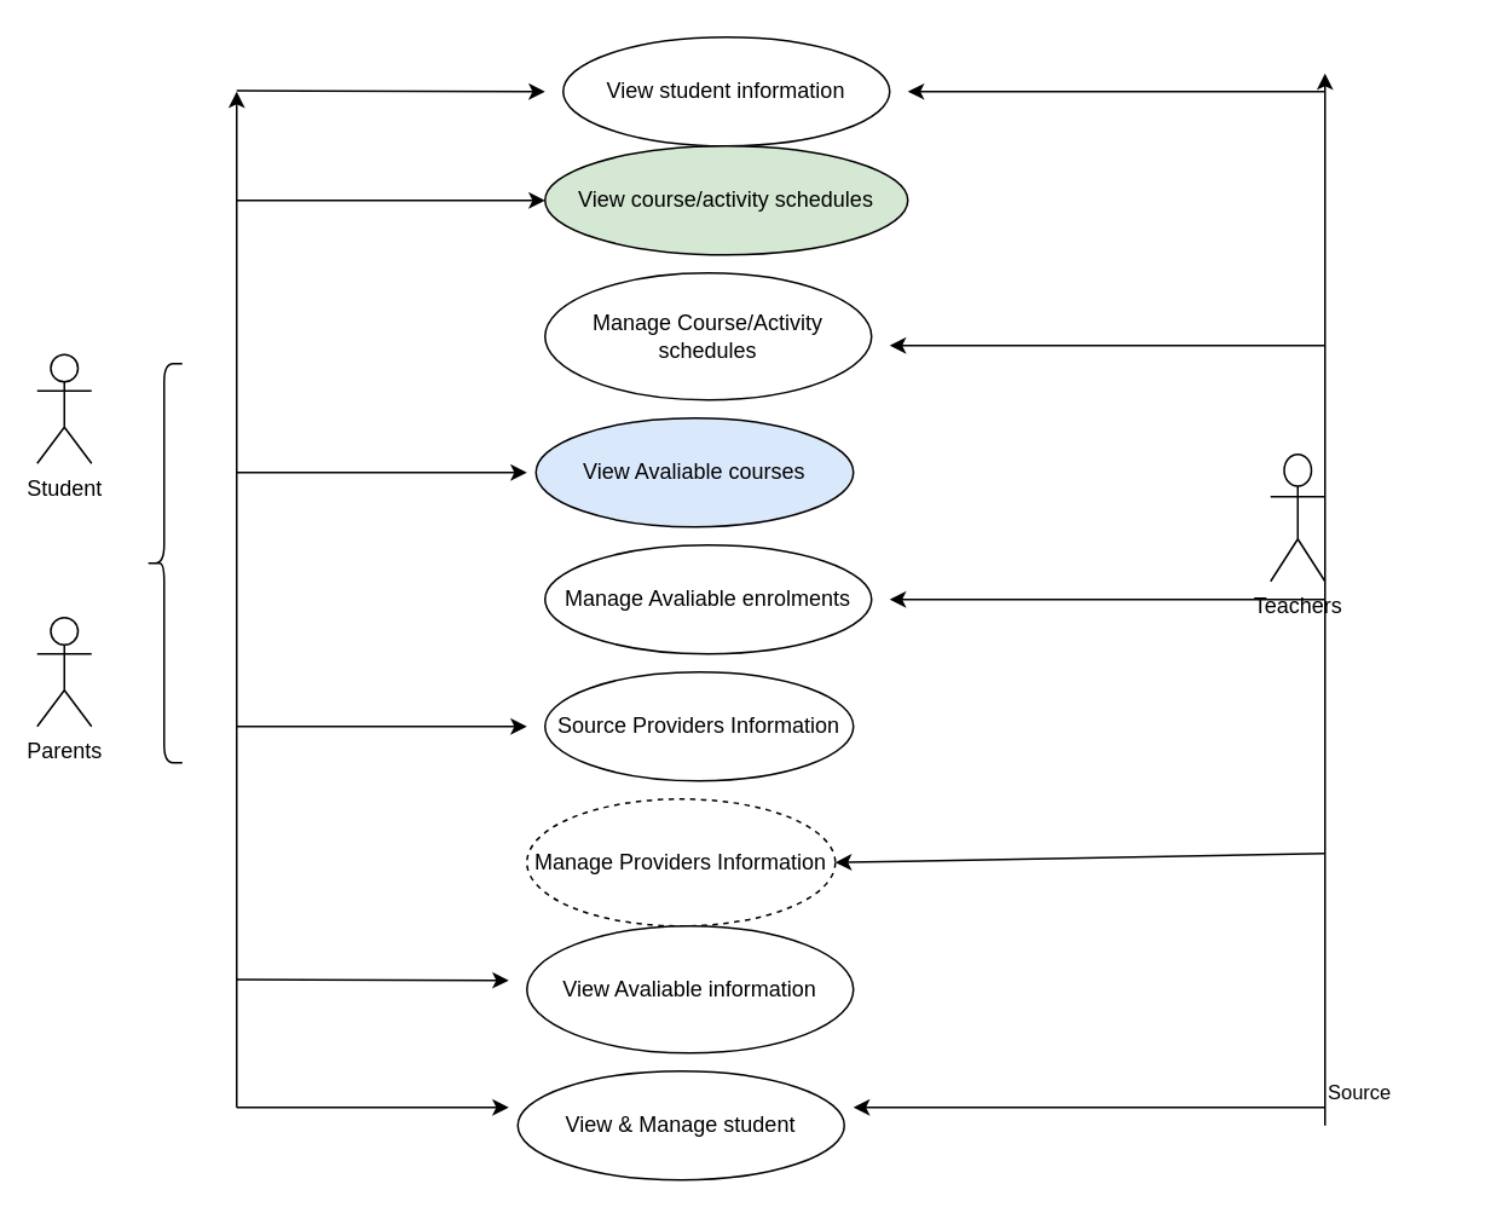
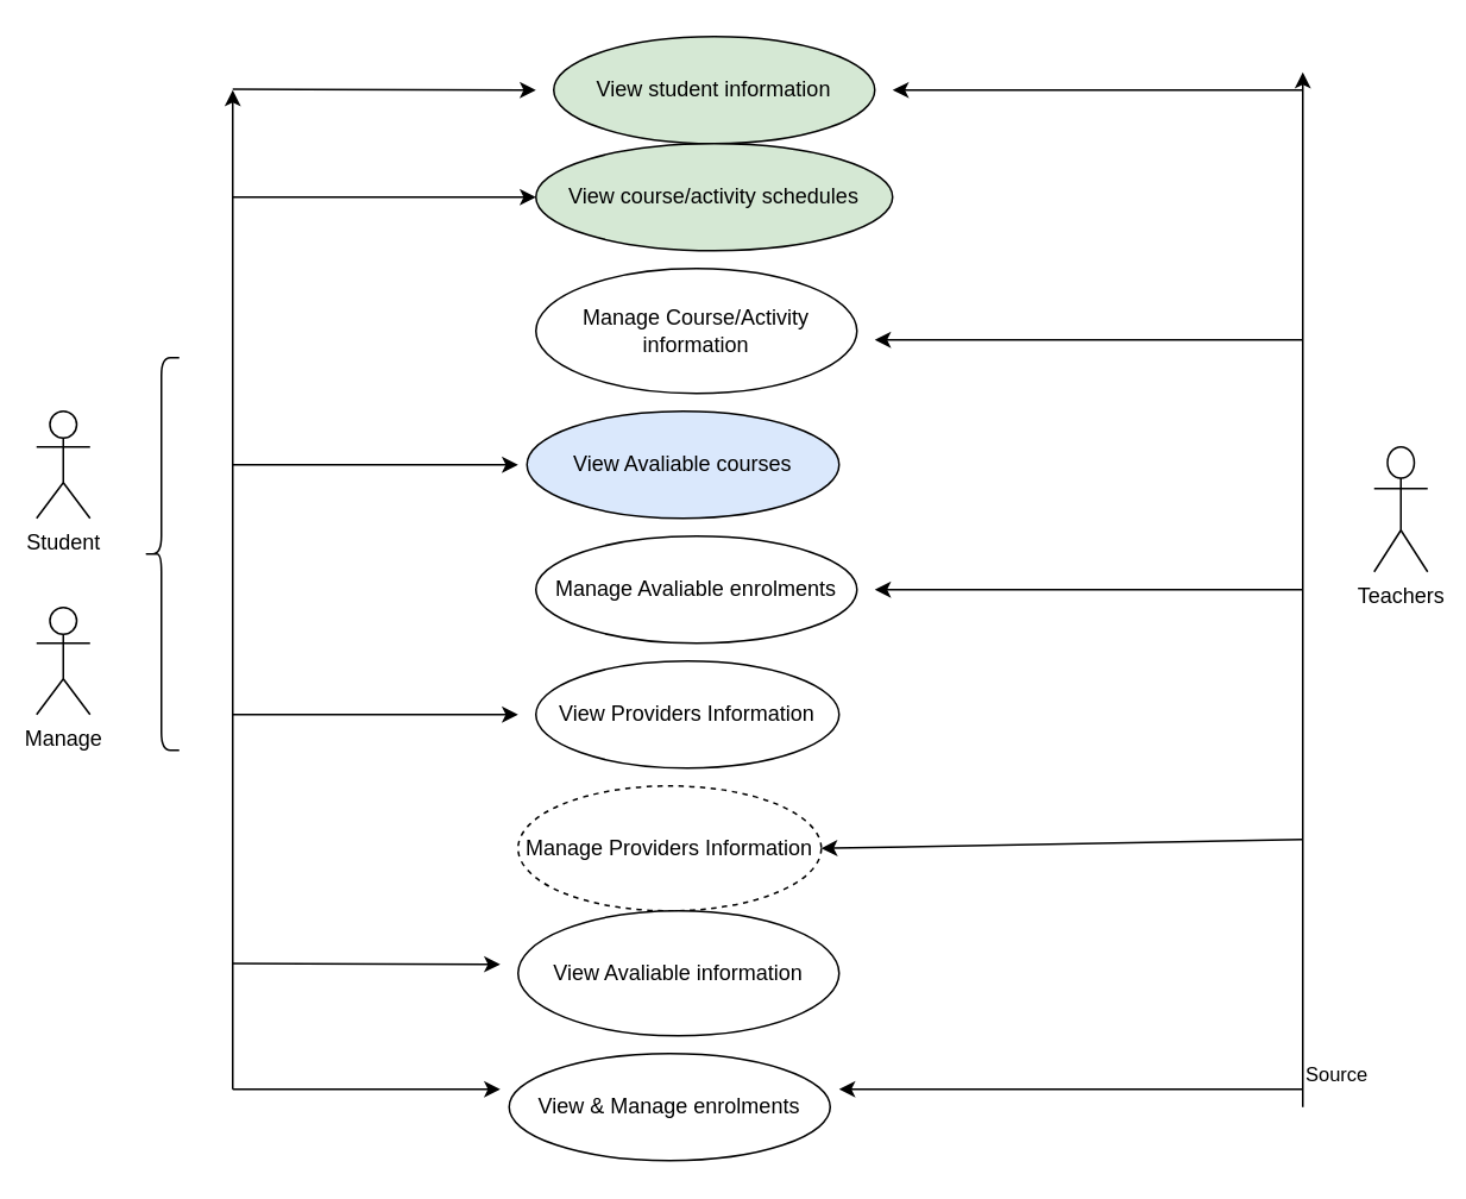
- <mxCell id="20" value="View student information" style="ellipse;whiteSpace=wrap;html=1;" vertex="1" parent="1"><mxGeometry x="310" y="20" width="180" height="60" as="geometry" /></mxCell>
+ <mxCell id="20" value="View student information" style="ellipse;whiteSpace=wrap;html=1;fillColor=#d5e8d4;" vertex="1" parent="1"><mxGeometry x="310" y="20" width="180" height="60" as="geometry" /></mxCell>
- <mxCell id="22" value="Manage Course/Activity schedules" style="ellipse;whiteSpace=wrap;html=1;" vertex="1" parent="1"><mxGeometry x="300" y="150" width="180" height="70" as="geometry" /></mxCell>
+ <mxCell id="22" value="Manage Course/Activity information" style="ellipse;whiteSpace=wrap;html=1;" vertex="1" parent="1"><mxGeometry x="300" y="150" width="180" height="70" as="geometry" /></mxCell>
- <mxCell id="2" value="Student" style="shape=umlActor;verticalLabelPosition=bottom;verticalAlign=top;html=1;outlineConnect=0;" parent="1" vertex="1"><mxGeometry x="20" y="195" width="30" height="60" as="geometry" /></mxCell>
+ <mxCell id="2" value="Student" style="shape=umlActor;verticalLabelPosition=bottom;verticalAlign=top;html=1;outlineConnect=0;" parent="1" vertex="1"><mxGeometry x="20" y="230" width="30" height="60" as="geometry" /></mxCell>
- <mxCell id="3" value="Teachers" style="shape=umlActor;verticalLabelPosition=bottom;verticalAlign=top;html=1;outlineConnect=0;" parent="1" vertex="1"><mxGeometry x="700" y="250" width="30" height="70" as="geometry" /></mxCell>
+ <mxCell id="3" value="Teachers" style="shape=umlActor;verticalLabelPosition=bottom;verticalAlign=top;html=1;outlineConnect=0;" parent="1" vertex="1"><mxGeometry x="770" y="250" width="30" height="70" as="geometry" /></mxCell>
- <mxCell id="25" value="Source Providers Information" style="ellipse;whiteSpace=wrap;html=1;" vertex="1" parent="1"><mxGeometry x="300" y="370" width="170" height="60" as="geometry" /></mxCell>
+ <mxCell id="25" value="View Providers Information" style="ellipse;whiteSpace=wrap;html=1;" vertex="1" parent="1"><mxGeometry x="300" y="370" width="170" height="60" as="geometry" /></mxCell>
- <mxCell id="4" value="Parents" style="shape=umlActor;verticalLabelPosition=bottom;verticalAlign=top;html=1;outlineConnect=0;" parent="1" vertex="1"><mxGeometry x="20" y="340" width="30" height="60" as="geometry" /></mxCell>
+ <mxCell id="4" value="Manage" style="shape=umlActor;verticalLabelPosition=bottom;verticalAlign=top;html=1;outlineConnect=0;" parent="1" vertex="1"><mxGeometry x="20" y="340" width="30" height="60" as="geometry" /></mxCell>
- <mxCell id="28" value="View &amp;amp; Manage student" style="ellipse;whiteSpace=wrap;html=1;" vertex="1" parent="1"><mxGeometry x="285" y="590" width="180" height="60" as="geometry" /></mxCell>
+ <mxCell id="28" value="View &amp;amp; Manage enrolments" style="ellipse;whiteSpace=wrap;html=1;" vertex="1" parent="1"><mxGeometry x="285" y="590" width="180" height="60" as="geometry" /></mxCell>
